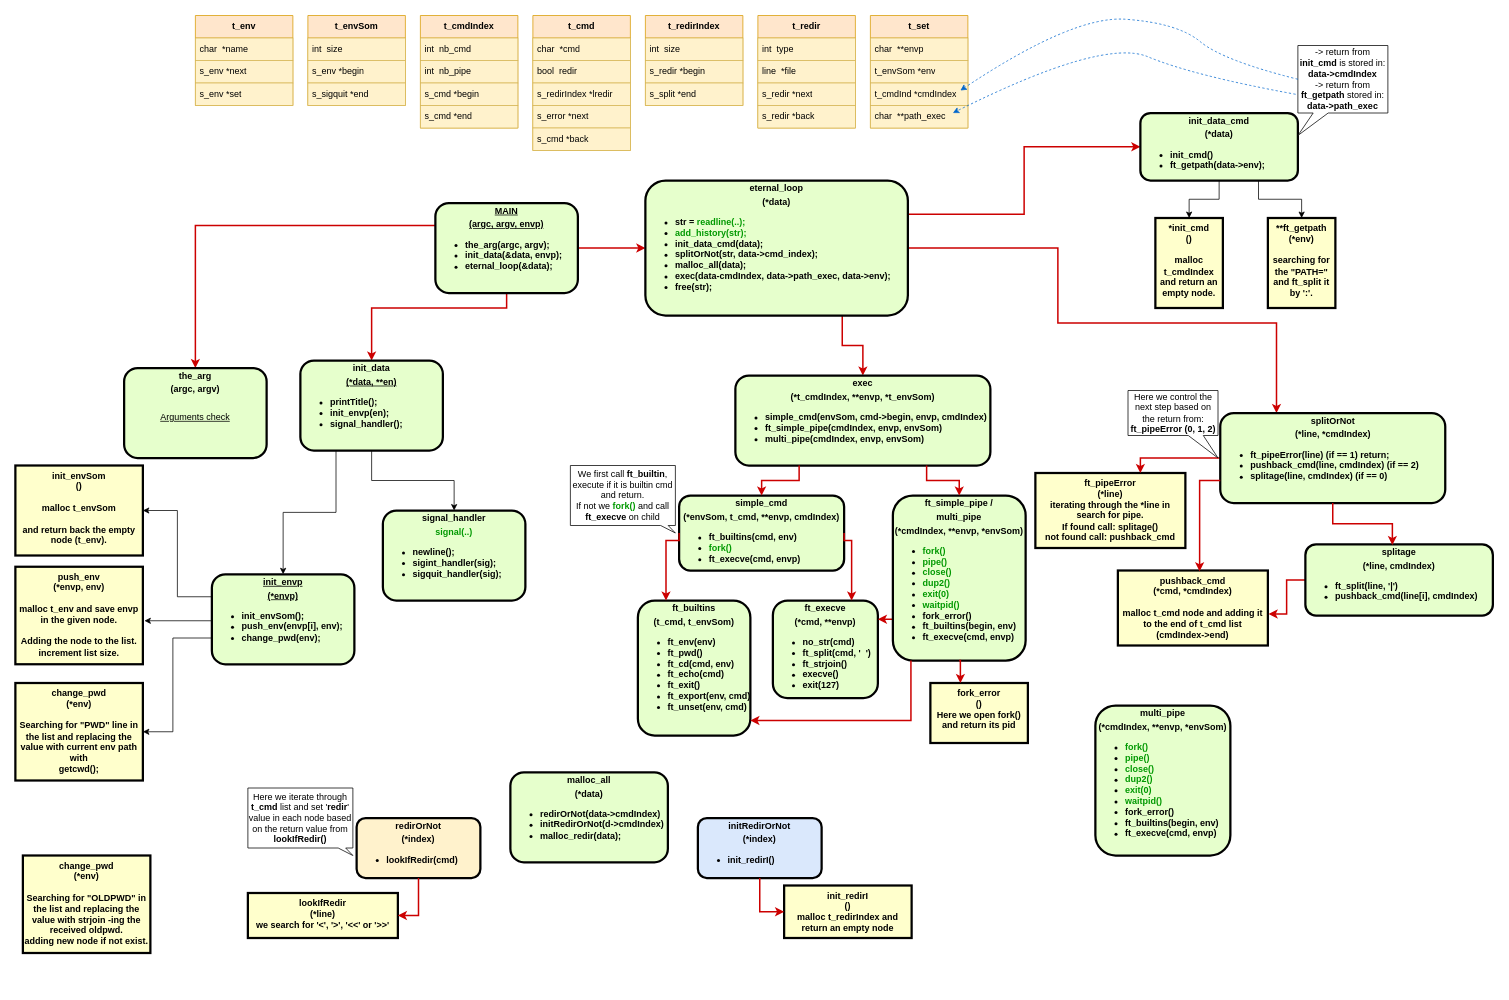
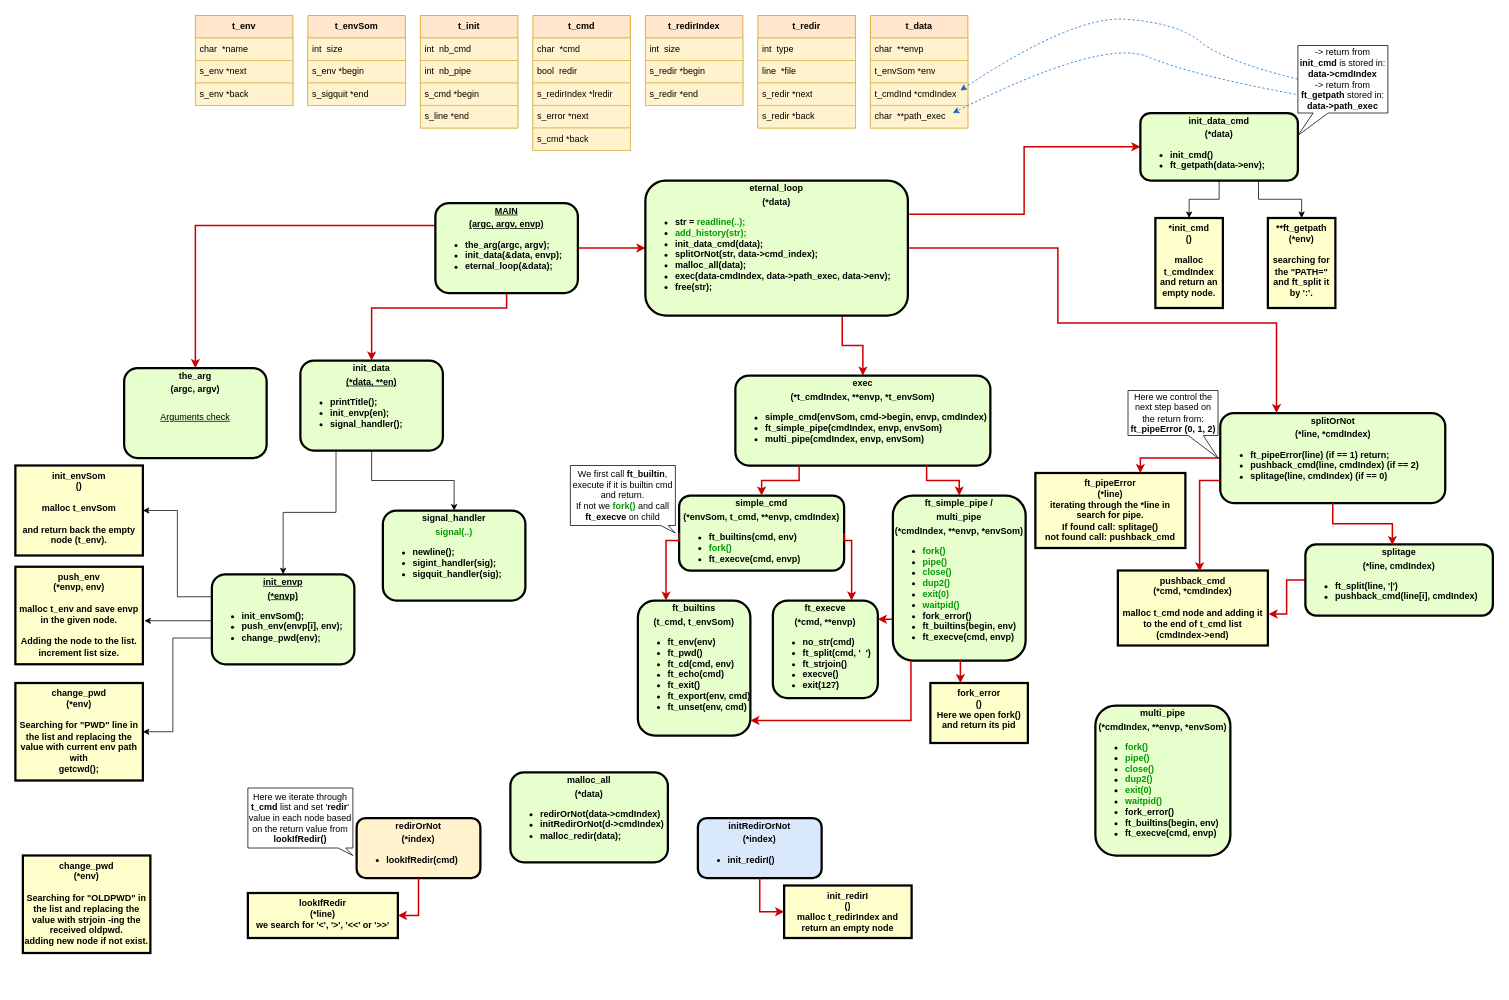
- <mxCell id="31" value="&lt;b&gt;t_cmdIndex&lt;/b&gt;" style="swimlane;fontStyle=0;childLayout=stackLayout;horizontal=1;startSize=30;horizontalStack=0;resizeParent=1;resizeParentMax=0;resizeLast=0;collapsible=1;marginBottom=0;whiteSpace=wrap;html=1;fillColor=#ffe6cc;strokeColor=#d79b00;" parent="1" vertex="1"><mxGeometry x="560" y="20" width="130" height="150" as="geometry"><mxRectangle x="80" y="690" width="60" height="30" as="alternateBounds" /></mxGeometry></mxCell>
+ <mxCell id="31" value="&lt;b&gt;t_init&lt;/b&gt;" style="swimlane;fontStyle=0;childLayout=stackLayout;horizontal=1;startSize=30;horizontalStack=0;resizeParent=1;resizeParentMax=0;resizeLast=0;collapsible=1;marginBottom=0;whiteSpace=wrap;html=1;fillColor=#ffe6cc;strokeColor=#d79b00;" parent="1" vertex="1"><mxGeometry x="560" y="20" width="130" height="150" as="geometry"><mxRectangle x="80" y="690" width="60" height="30" as="alternateBounds" /></mxGeometry></mxCell>
- <mxCell id="51" value="&lt;b&gt;t_set&lt;/b&gt;" style="swimlane;fontStyle=0;childLayout=stackLayout;horizontal=1;startSize=30;horizontalStack=0;resizeParent=1;resizeParentMax=0;resizeLast=0;collapsible=1;marginBottom=0;whiteSpace=wrap;html=1;fillColor=#ffe6cc;strokeColor=#d79b00;" parent="1" vertex="1"><mxGeometry x="1160" y="20" width="130" height="150" as="geometry"><mxRectangle x="80" y="690" width="60" height="30" as="alternateBounds" /></mxGeometry></mxCell>
+ <mxCell id="51" value="&lt;b&gt;t_data&lt;/b&gt;" style="swimlane;fontStyle=0;childLayout=stackLayout;horizontal=1;startSize=30;horizontalStack=0;resizeParent=1;resizeParentMax=0;resizeLast=0;collapsible=1;marginBottom=0;whiteSpace=wrap;html=1;fillColor=#ffe6cc;strokeColor=#d79b00;" parent="1" vertex="1"><mxGeometry x="1160" y="20" width="130" height="150" as="geometry"><mxRectangle x="80" y="690" width="60" height="30" as="alternateBounds" /></mxGeometry></mxCell>
- <mxCell id="26" value="s_env&lt;span style=&quot;white-space: pre;&quot;&gt; &lt;/span&gt;*set" style="text;strokeColor=#d6b656;fillColor=#fff2cc;align=left;verticalAlign=middle;spacingLeft=4;spacingRight=4;overflow=hidden;points=[[0,0.5],[1,0.5]];portConstraint=eastwest;rotatable=0;whiteSpace=wrap;html=1;" parent="23" vertex="1"><mxGeometry y="90" width="130" height="30" as="geometry" /></mxCell>
+ <mxCell id="26" value="s_env&lt;span style=&quot;white-space: pre;&quot;&gt; &lt;/span&gt;*back" style="text;strokeColor=#d6b656;fillColor=#fff2cc;align=left;verticalAlign=middle;spacingLeft=4;spacingRight=4;overflow=hidden;points=[[0,0.5],[1,0.5]];portConstraint=eastwest;rotatable=0;whiteSpace=wrap;html=1;" parent="23" vertex="1"><mxGeometry y="90" width="130" height="30" as="geometry" /></mxCell>
- <mxCell id="45" value="s_split&lt;span style=&quot;white-space: pre;&quot;&gt; &lt;/span&gt;*end" style="text;strokeColor=#d6b656;fillColor=#fff2cc;align=left;verticalAlign=middle;spacingLeft=4;spacingRight=4;overflow=hidden;points=[[0,0.5],[1,0.5]];portConstraint=eastwest;rotatable=0;whiteSpace=wrap;html=1;" parent="42" vertex="1"><mxGeometry y="90" width="130" height="30" as="geometry" /></mxCell>
+ <mxCell id="45" value="s_redir&lt;span style=&quot;white-space: pre;&quot;&gt; &lt;/span&gt;*end" style="text;strokeColor=#d6b656;fillColor=#fff2cc;align=left;verticalAlign=middle;spacingLeft=4;spacingRight=4;overflow=hidden;points=[[0,0.5],[1,0.5]];portConstraint=eastwest;rotatable=0;whiteSpace=wrap;html=1;" parent="42" vertex="1"><mxGeometry y="90" width="130" height="30" as="geometry" /></mxCell>
- <mxCell id="35" value="s_cmd&lt;span style=&quot;white-space: pre;&quot;&gt; &lt;/span&gt;*end" style="text;strokeColor=#d6b656;fillColor=#fff2cc;align=left;verticalAlign=middle;spacingLeft=4;spacingRight=4;overflow=hidden;points=[[0,0.5],[1,0.5]];portConstraint=eastwest;rotatable=0;whiteSpace=wrap;html=1;" parent="31" vertex="1"><mxGeometry y="120" width="130" height="30" as="geometry" /></mxCell>
+ <mxCell id="35" value="s_line&lt;span style=&quot;white-space: pre;&quot;&gt; &lt;/span&gt;*end" style="text;strokeColor=#d6b656;fillColor=#fff2cc;align=left;verticalAlign=middle;spacingLeft=4;spacingRight=4;overflow=hidden;points=[[0,0.5],[1,0.5]];portConstraint=eastwest;rotatable=0;whiteSpace=wrap;html=1;" parent="31" vertex="1"><mxGeometry y="120" width="130" height="30" as="geometry" /></mxCell>
